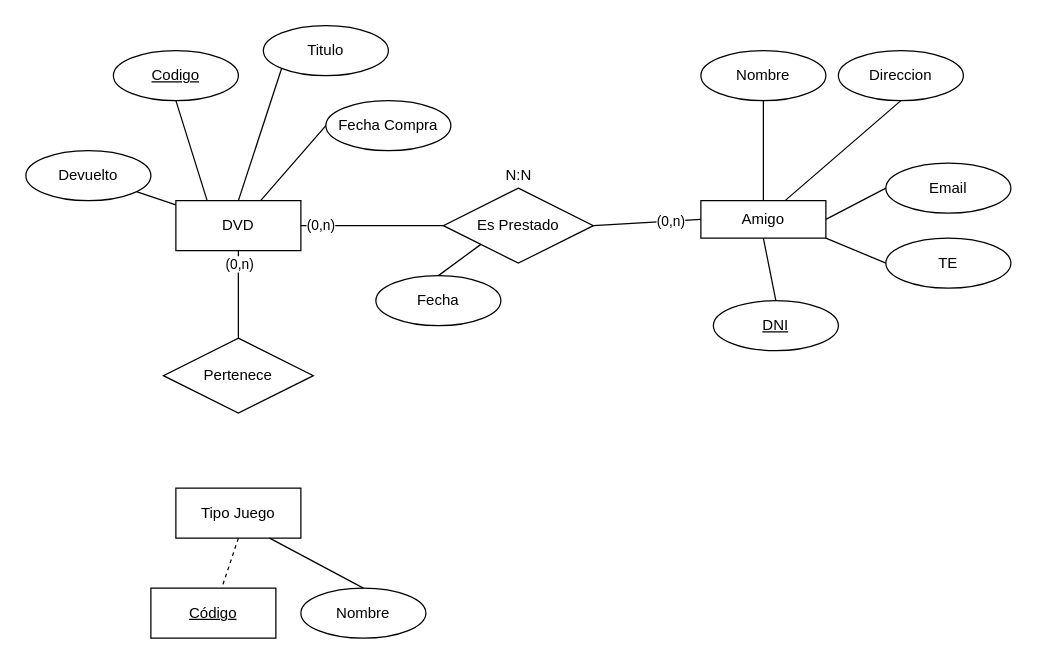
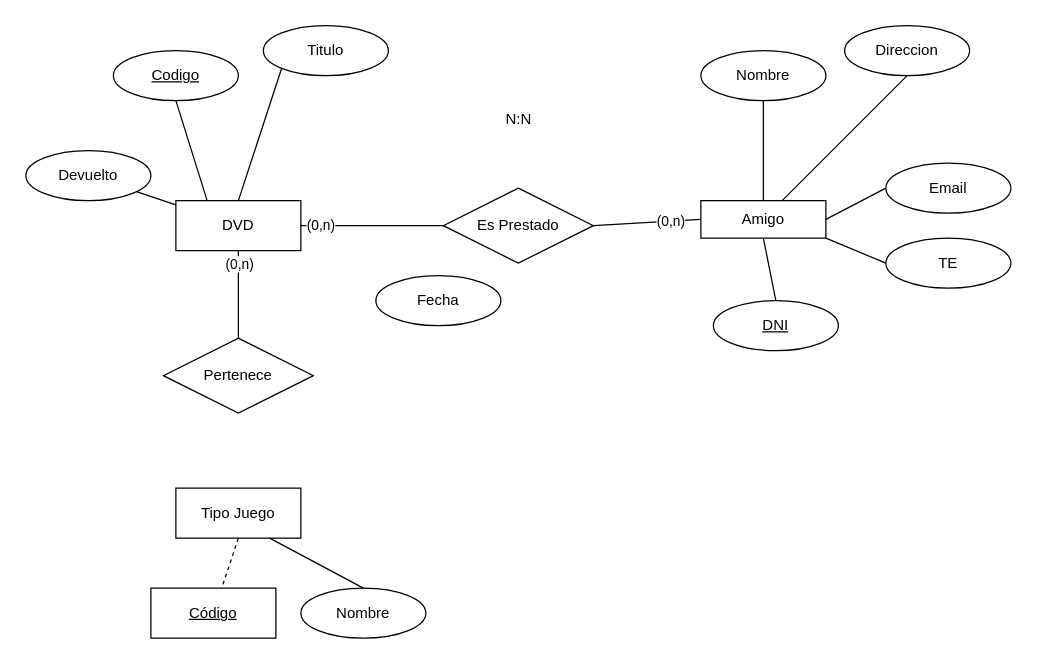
- <mxCell id="25" value="Direccion" style="ellipse;whiteSpace=wrap;html=1;align=center;" parent="1" vertex="1"><mxGeometry x="670" y="40" width="100" height="40" as="geometry" /></mxCell>
+ <mxCell id="25" value="Direccion" style="ellipse;whiteSpace=wrap;html=1;align=center;" parent="1" vertex="1"><mxGeometry x="675" y="20" width="100" height="40" as="geometry" /></mxCell>
- <mxCell id="21" value="Fecha Compra" style="ellipse;whiteSpace=wrap;html=1;align=center;" parent="1" vertex="1"><mxGeometry x="260" y="80" width="100" height="40" as="geometry" /></mxCell>
- <mxCell id="22" value="" style="endArrow=none;html=1;rounded=0;entryX=0;entryY=0.5;entryDx=0;entryDy=0;exitX=0.68;exitY=-0.004;exitDx=0;exitDy=0;exitPerimeter=0;" parent="1" source="3" target="21" edge="1"><mxGeometry relative="1" as="geometry"><mxPoint x="280" y="260" as="sourcePoint" /><mxPoint x="440" y="260" as="targetPoint" /></mxGeometry></mxCell>
- <mxCell id="38" value="N:N" style="text;html=1;align=center;verticalAlign=middle;resizable=0;points=[];autosize=1;" parent="1" vertex="1"><mxGeometry x="394" y="130" width="40" height="20" as="geometry" /></mxCell>
+ <mxCell id="38" value="N:N" style="text;html=1;align=center;verticalAlign=middle;resizable=0;points=[];autosize=1;" parent="1" vertex="1"><mxGeometry x="394" y="85" width="40" height="20" as="geometry" /></mxCell>
- <mxCell id="34" value="" style="endArrow=none;html=1;rounded=0;exitX=0;exitY=1;exitDx=0;exitDy=0;entryX=0.5;entryY=0;entryDx=0;entryDy=0;" parent="1" source="4" target="33" edge="1"><mxGeometry relative="1" as="geometry"><mxPoint x="470" y="360" as="sourcePoint" /><mxPoint x="630" y="360" as="targetPoint" /></mxGeometry></mxCell>
